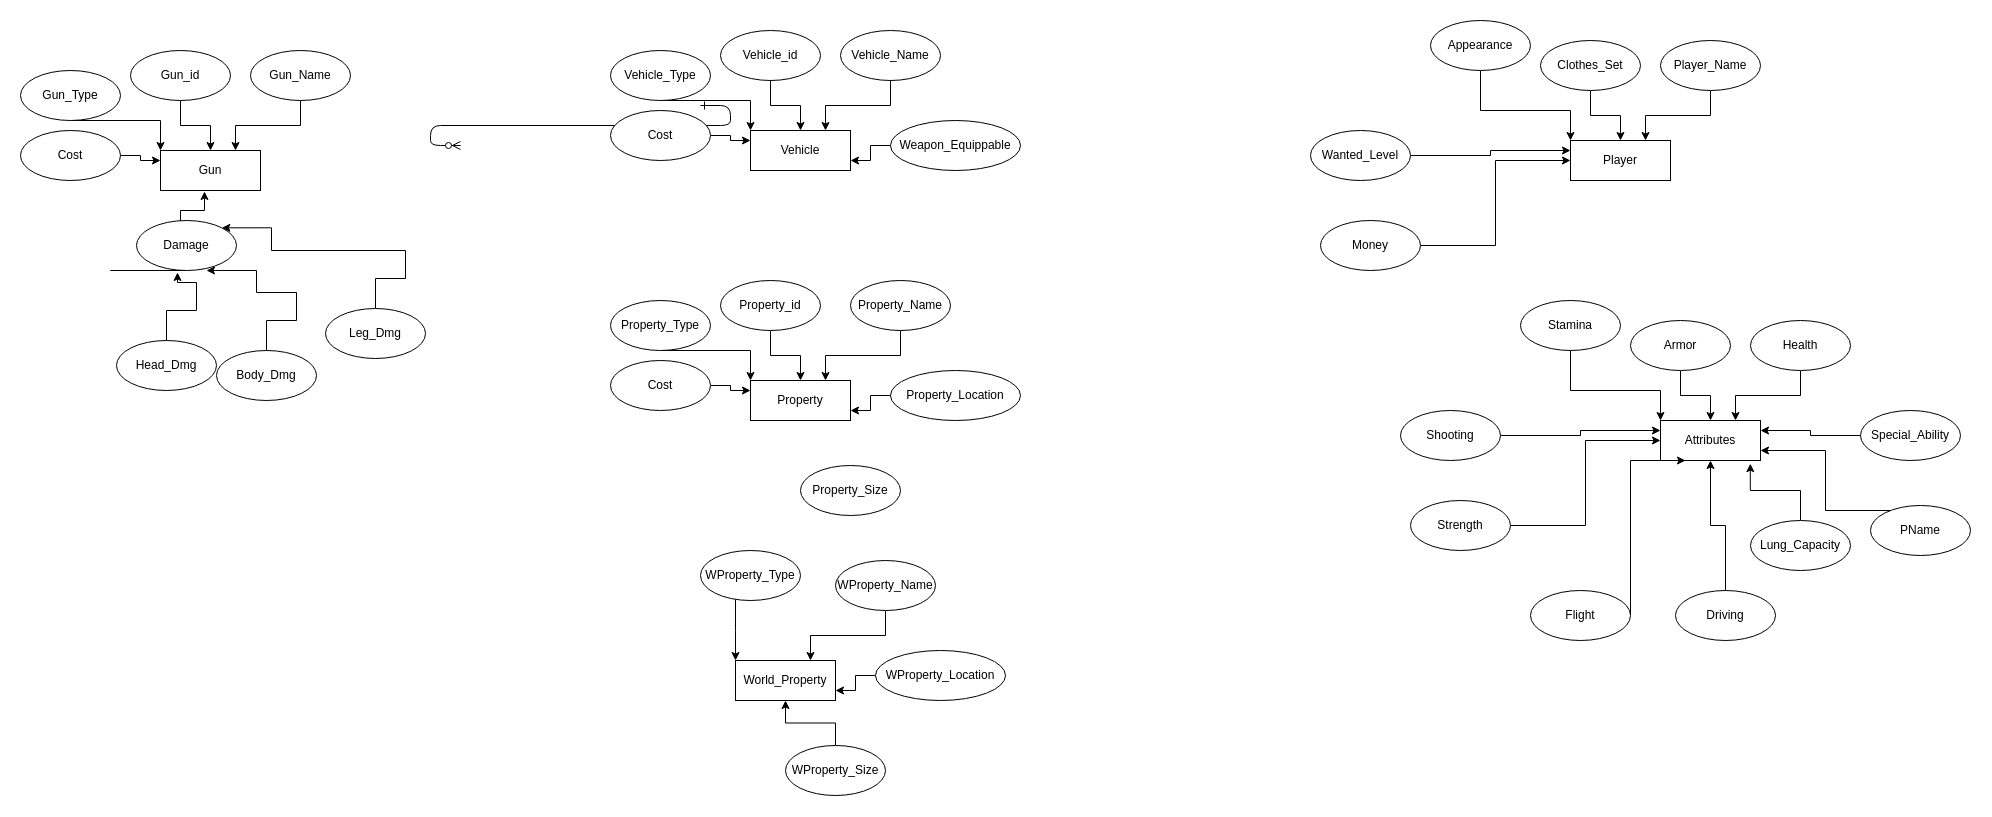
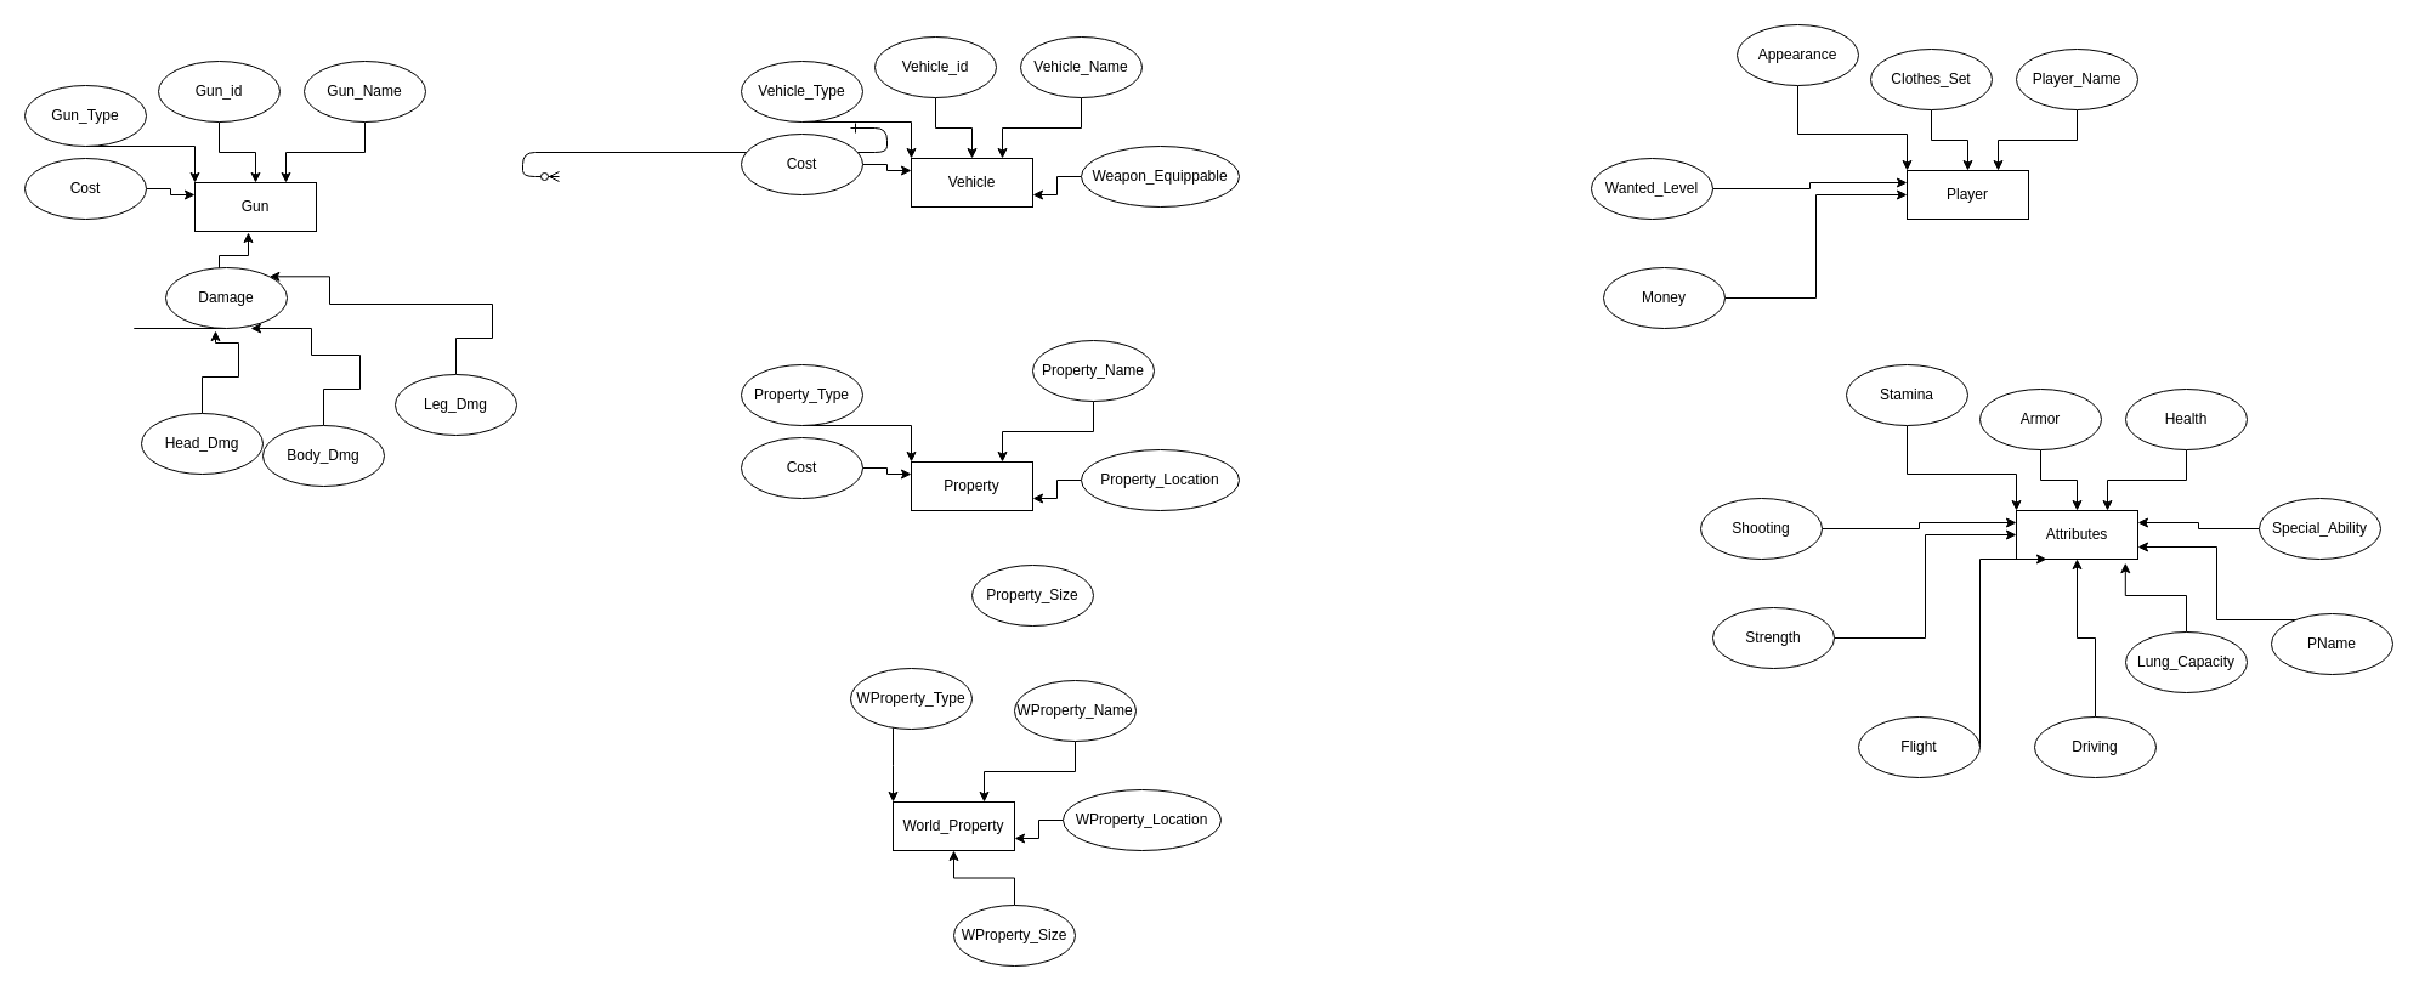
- <mxCell id="33" value="Property_id" style="ellipse;whiteSpace=wrap;html=1;align=center;" parent="1" vertex="1"><mxGeometry x="720" y="280" width="100" height="50" as="geometry" /></mxCell>
- <mxCell id="32" style="edgeStyle=orthogonalEdgeStyle;rounded=0;orthogonalLoop=1;jettySize=auto;html=1;" parent="1" source="33" target="31" edge="1"><mxGeometry relative="1" as="geometry" /></mxCell>
